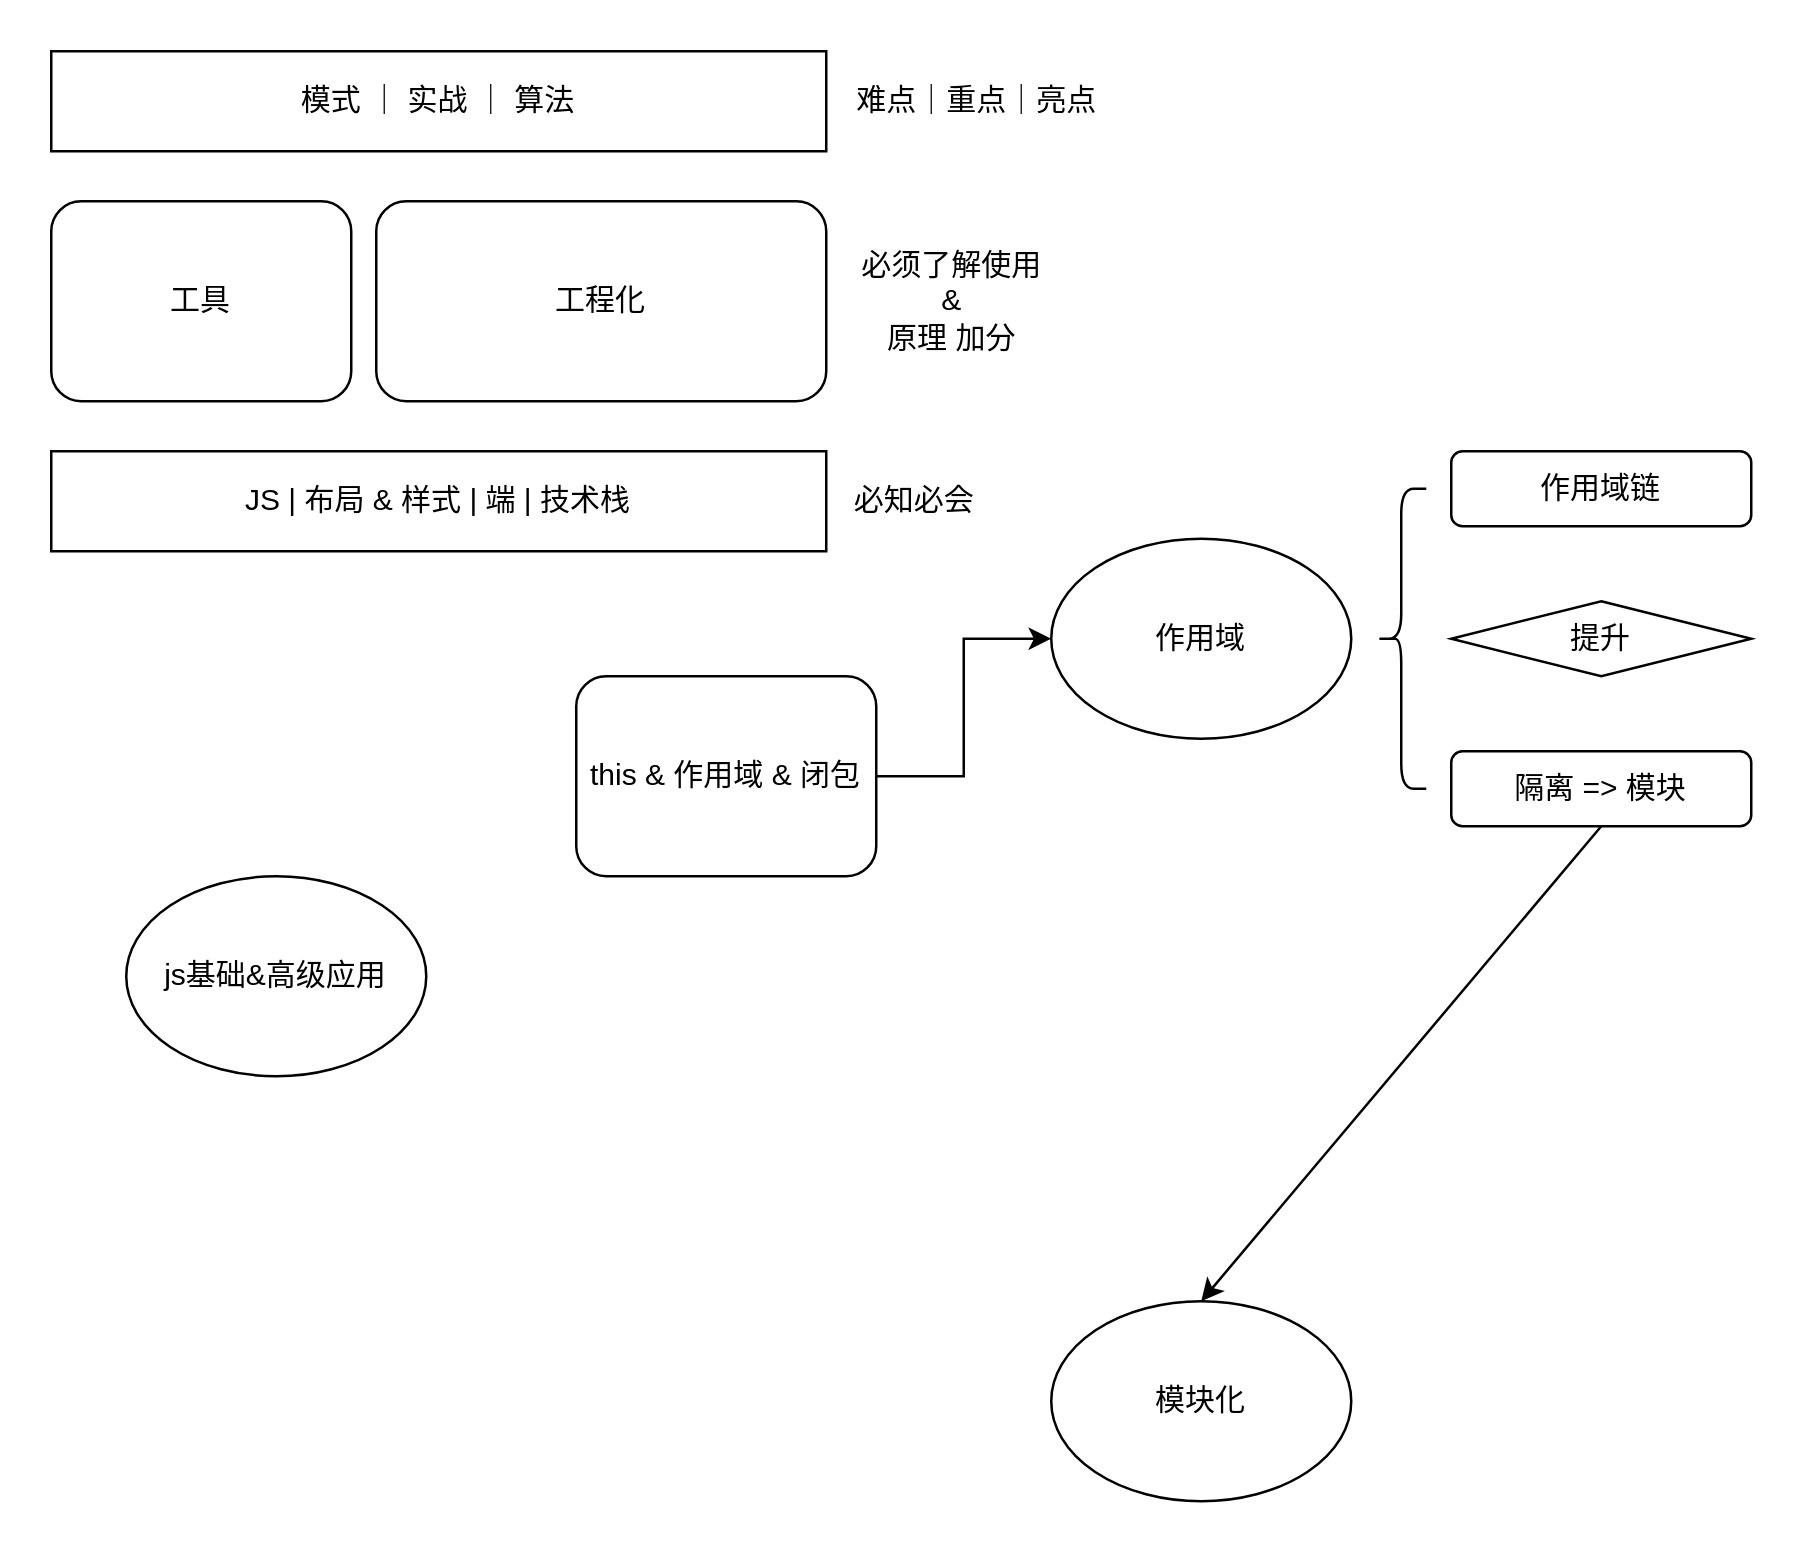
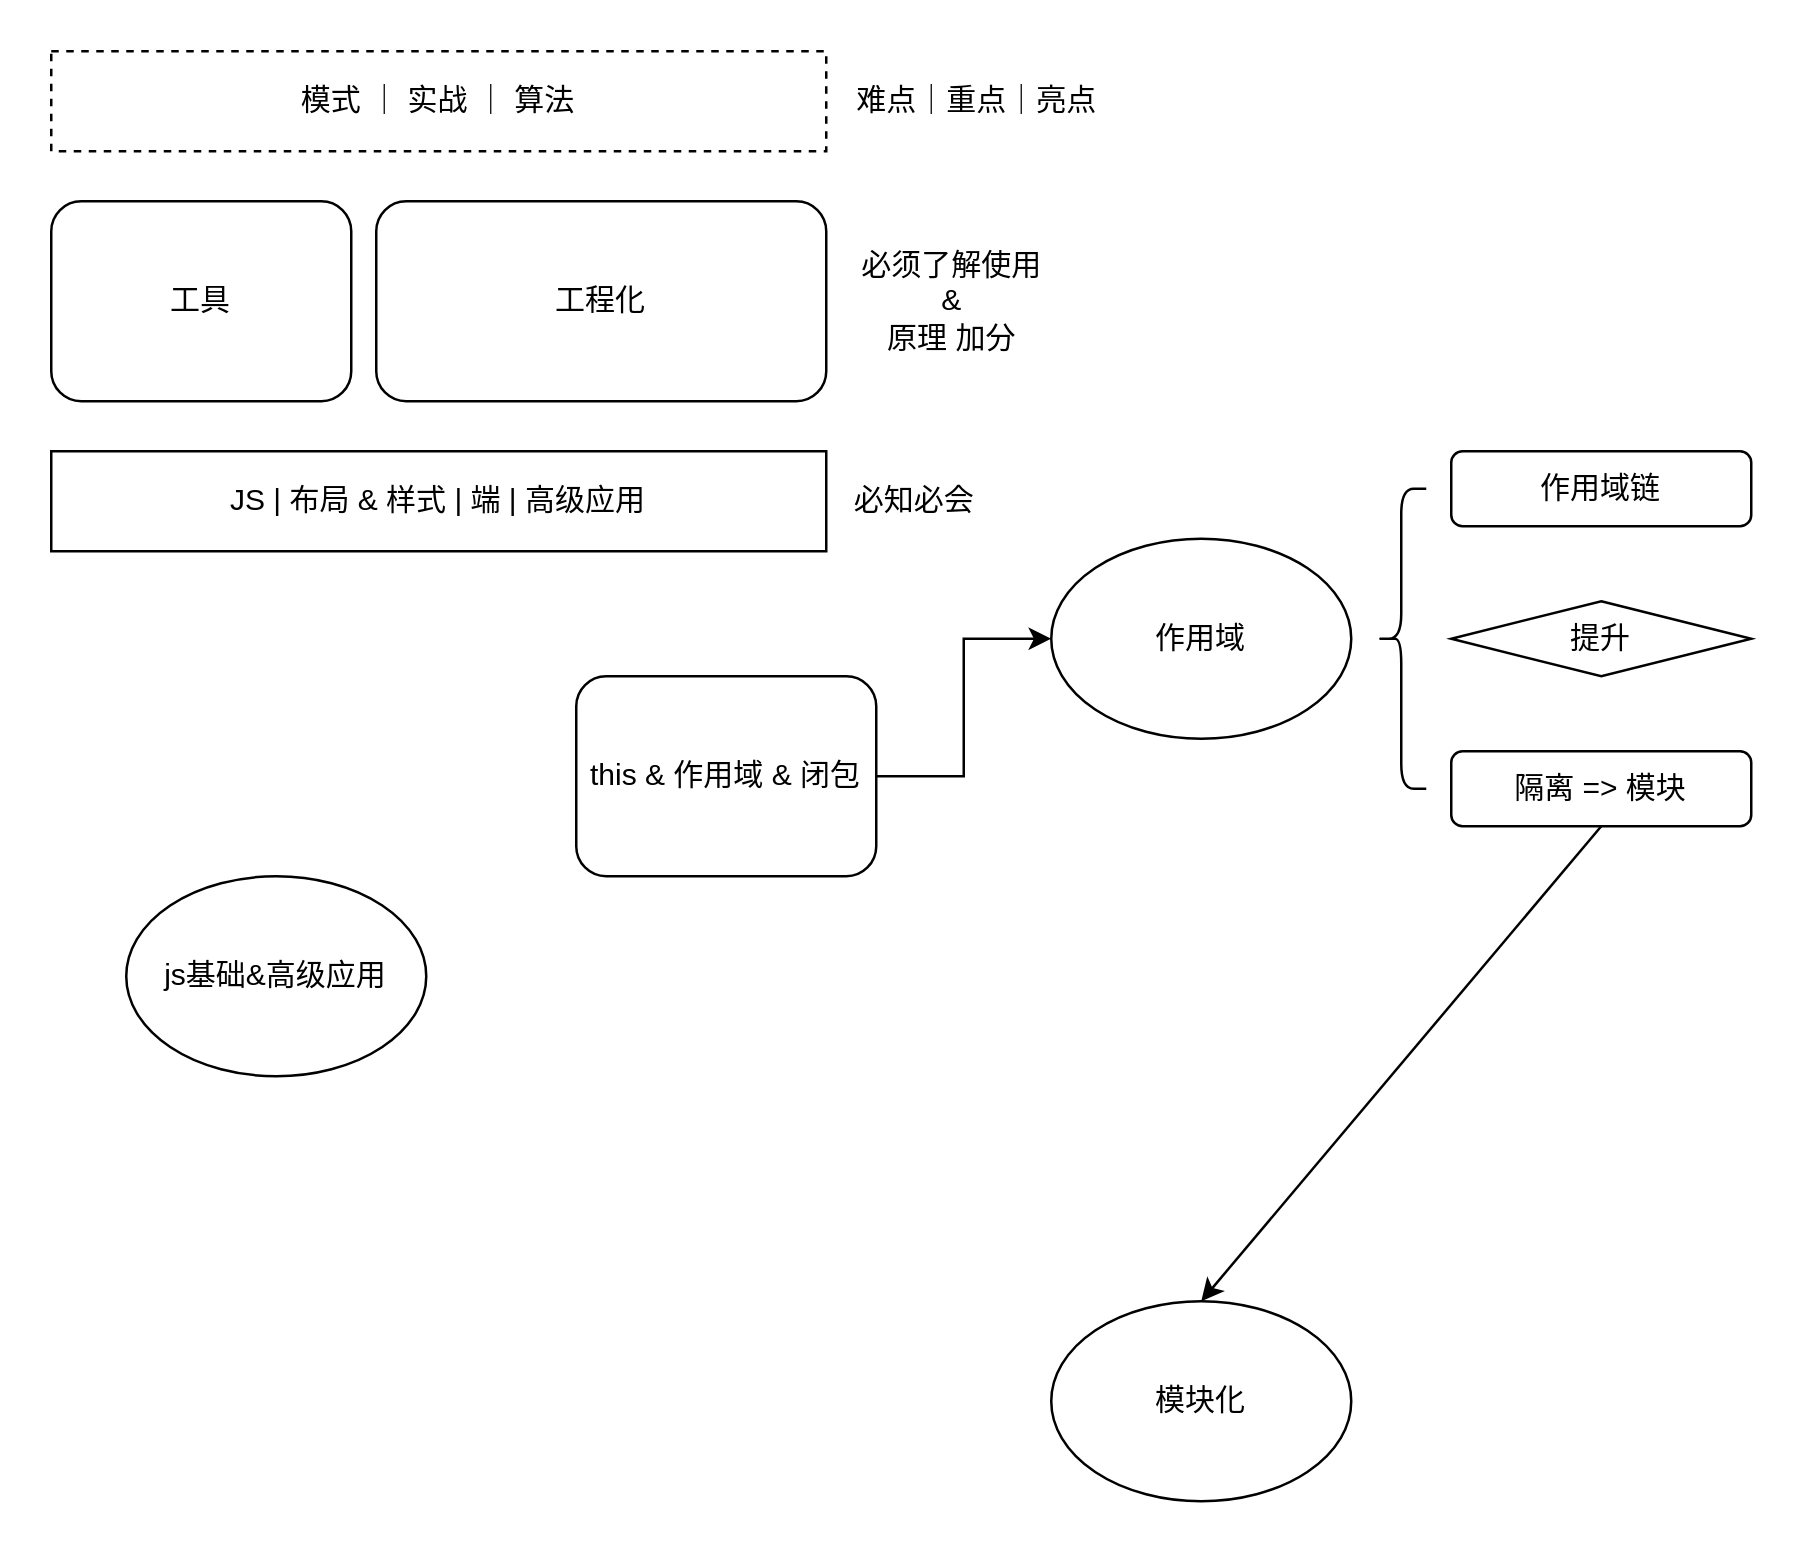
- <mxCell id="7" value="模式 ｜ 实战 ｜ 算法" style="rounded=0;whiteSpace=wrap;html=1;" parent="1" vertex="1"><mxGeometry x="20" y="20" width="310" height="40" as="geometry" /></mxCell>
+ <mxCell id="7" value="模式 ｜ 实战 ｜ 算法" style="rounded=0;whiteSpace=wrap;html=1;dashed=1;" parent="1" vertex="1"><mxGeometry x="20" y="20" width="310" height="40" as="geometry" /></mxCell>
- <mxCell id="2" value="JS | 布局 &amp;amp; 样式 | 端 | 技术栈" style="rounded=0;whiteSpace=wrap;html=1;" parent="1" vertex="1"><mxGeometry x="20" y="180" width="310" height="40" as="geometry" /></mxCell>
+ <mxCell id="2" value="JS | 布局 &amp;amp; 样式 | 端 | 高级应用" style="rounded=0;whiteSpace=wrap;html=1;" parent="1" vertex="1"><mxGeometry x="20" y="180" width="310" height="40" as="geometry" /></mxCell>
